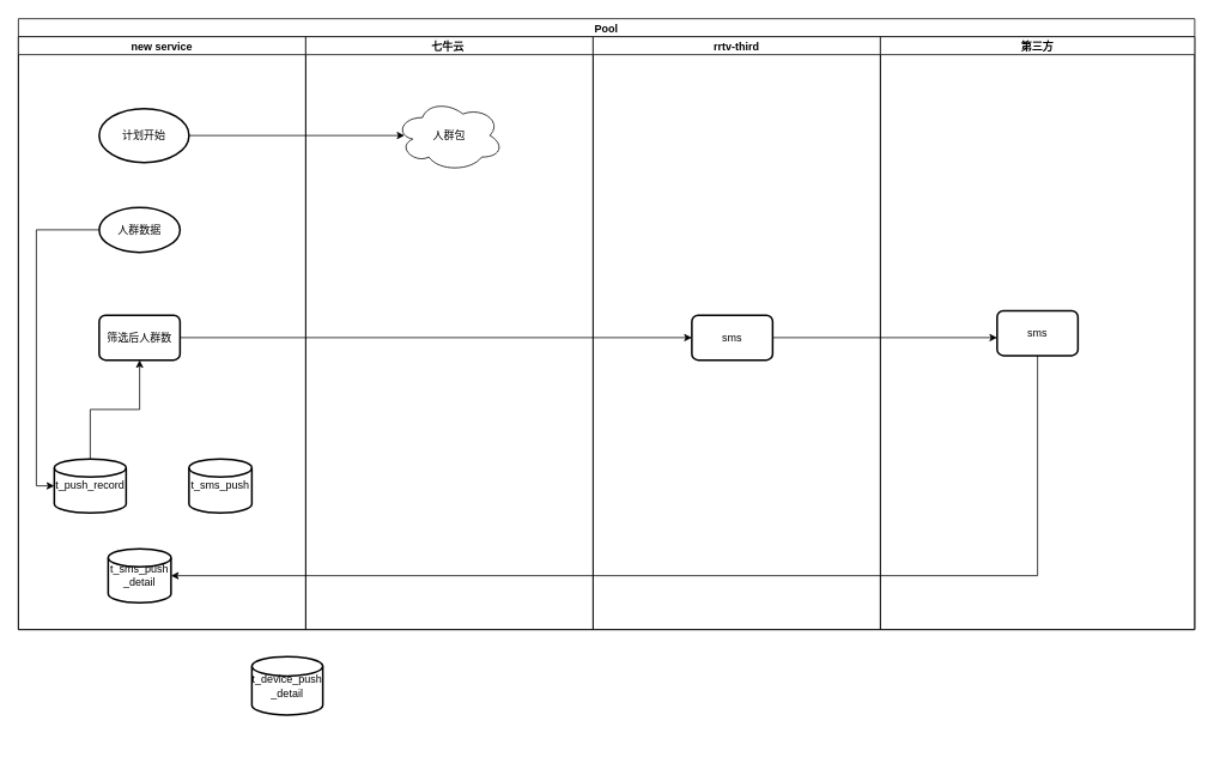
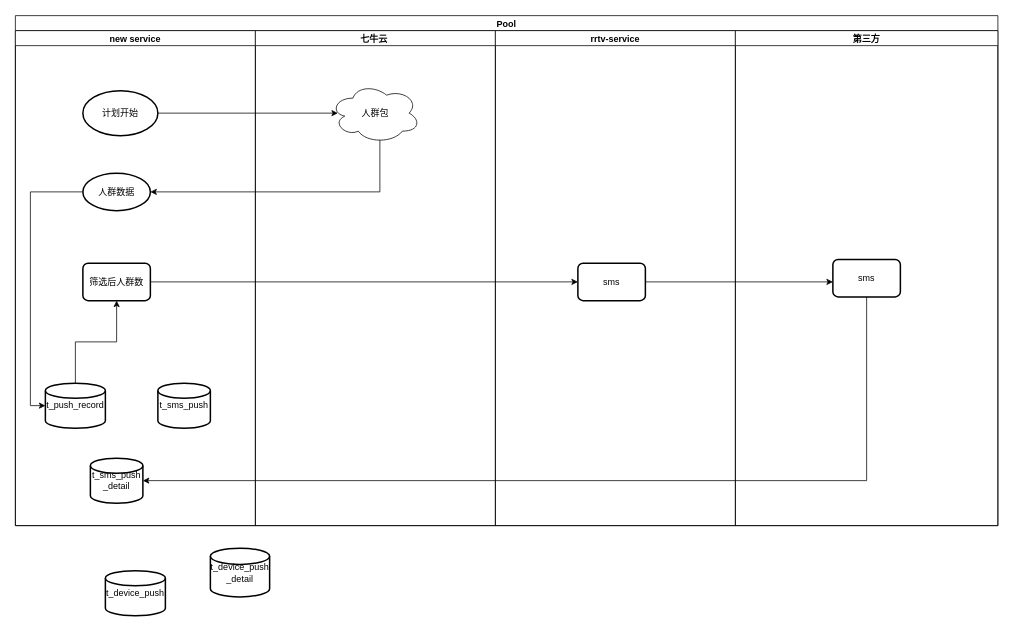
- <mxCell id="15" value="rrtv-third" style="swimlane;startSize=20;rounded=0;shadow=0;sketch=0;swimlaneFillColor=none;gradientColor=none;" vertex="1" parent="2"><mxGeometry x="640" y="20" width="320" height="660" as="geometry" /></mxCell>
+ <mxCell id="15" value="rrtv-service" style="swimlane;startSize=20;rounded=0;shadow=0;sketch=0;swimlaneFillColor=none;gradientColor=none;" vertex="1" parent="2"><mxGeometry x="640" y="20" width="320" height="660" as="geometry" /></mxCell>
+ <mxCell id="20" style="edgeStyle=orthogonalEdgeStyle;rounded=0;orthogonalLoop=1;jettySize=auto;html=1;entryX=1;entryY=0.5;entryDx=0;entryDy=0;exitX=0.55;exitY=0.95;exitDx=0;exitDy=0;exitPerimeter=0;shadow=0;strokeColor=default;" edge="1" parent="2" source="13" target="9"><mxGeometry relative="1" as="geometry"><Array as="points"><mxPoint x="486" y="235" /></Array></mxGeometry></mxCell>
+ <mxCell id="24" value="t_device_push" style="strokeWidth=2;html=1;shape=mxgraph.flowchart.database;whiteSpace=wrap;rounded=0;shadow=0;sketch=0;gradientColor=none;" vertex="1" parent="1"><mxGeometry x="140" y="760" width="80" height="60" as="geometry" /></mxCell>
